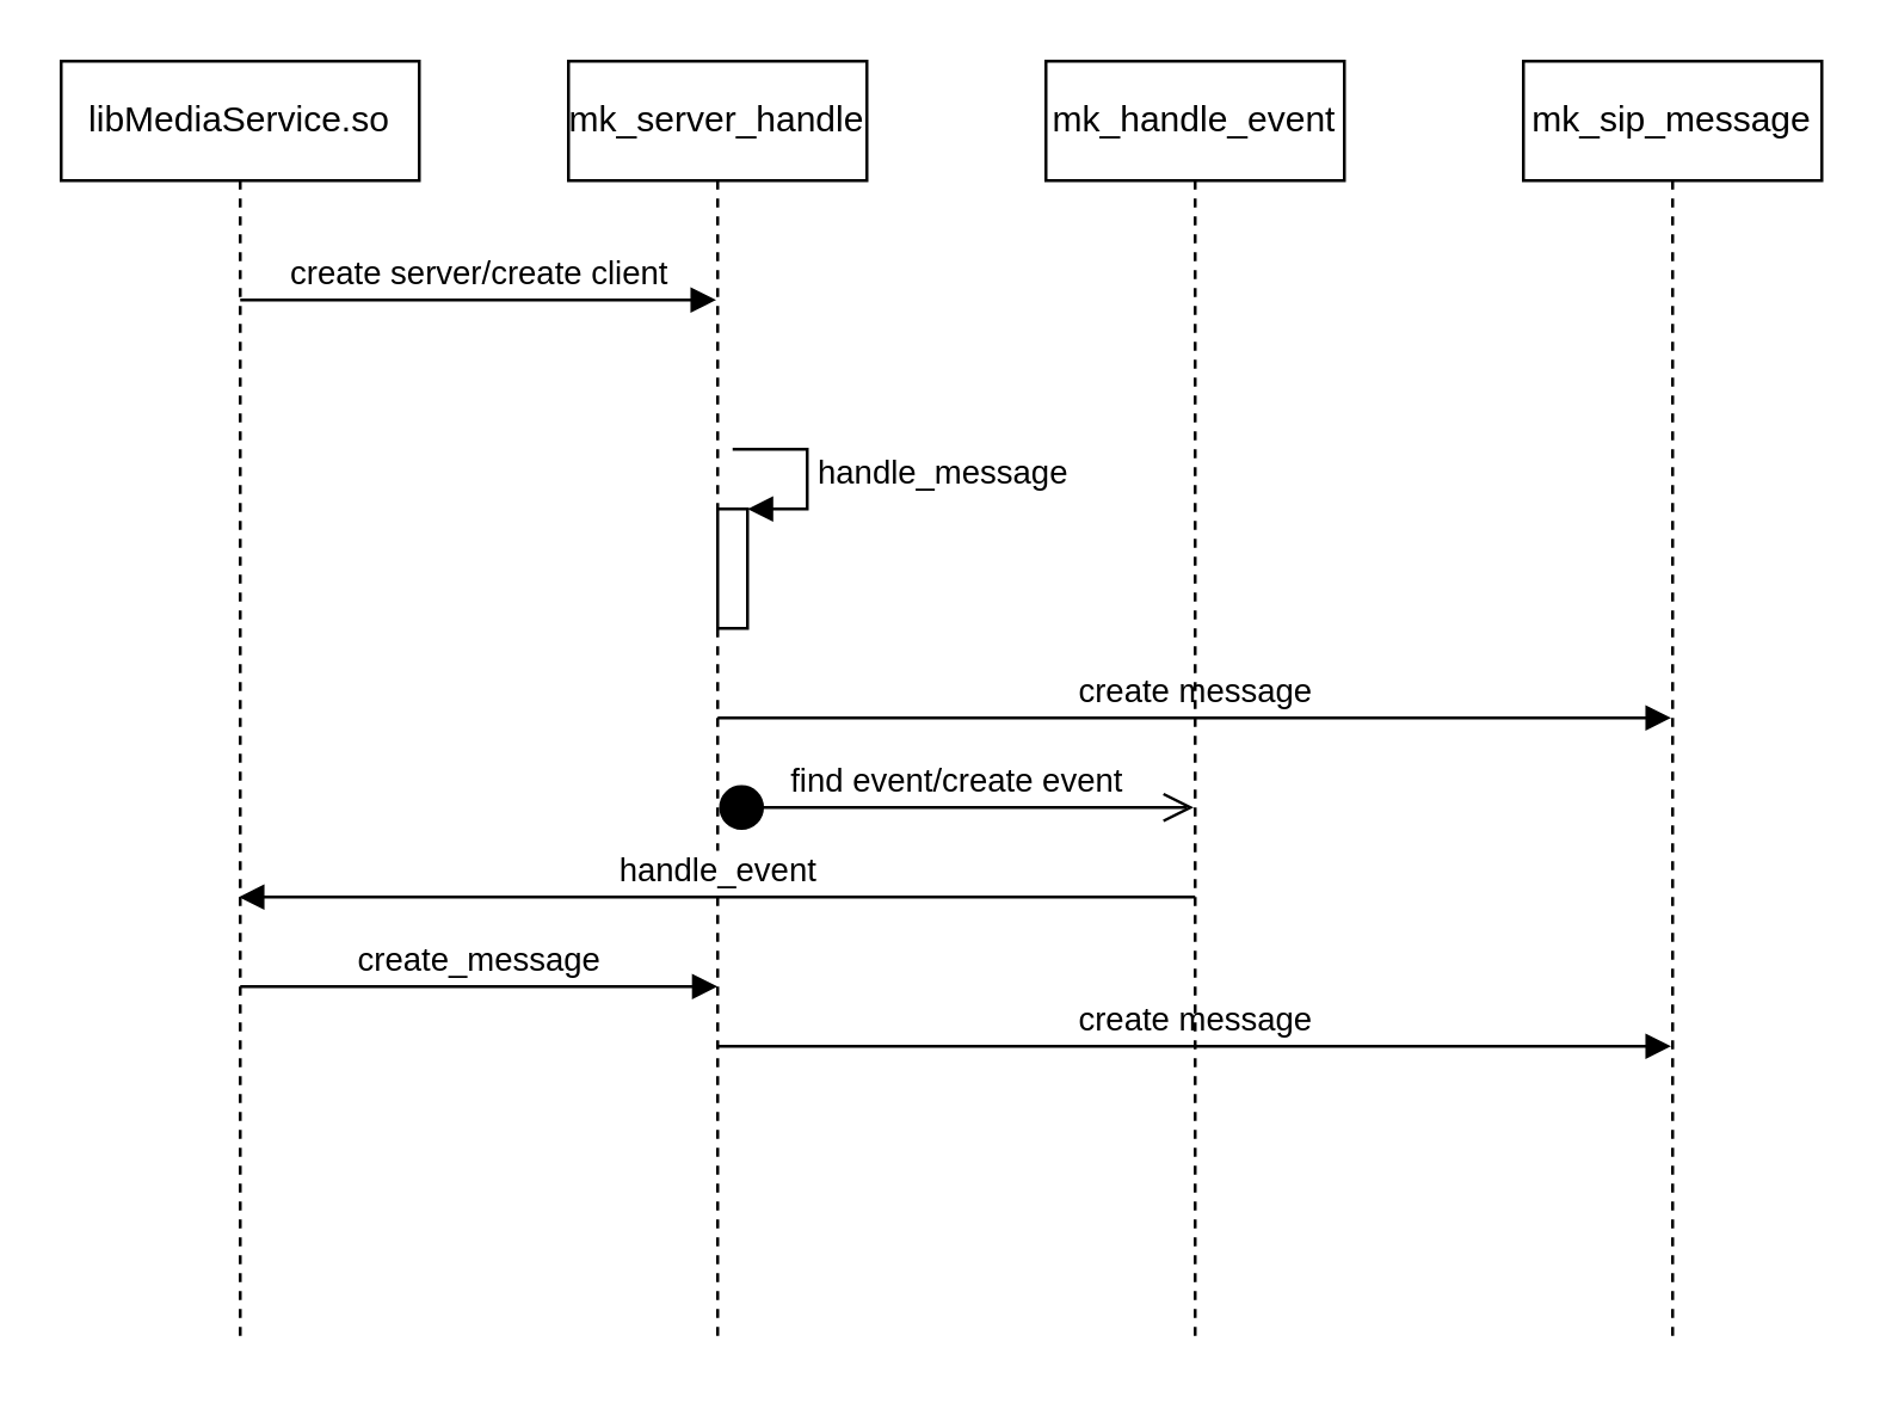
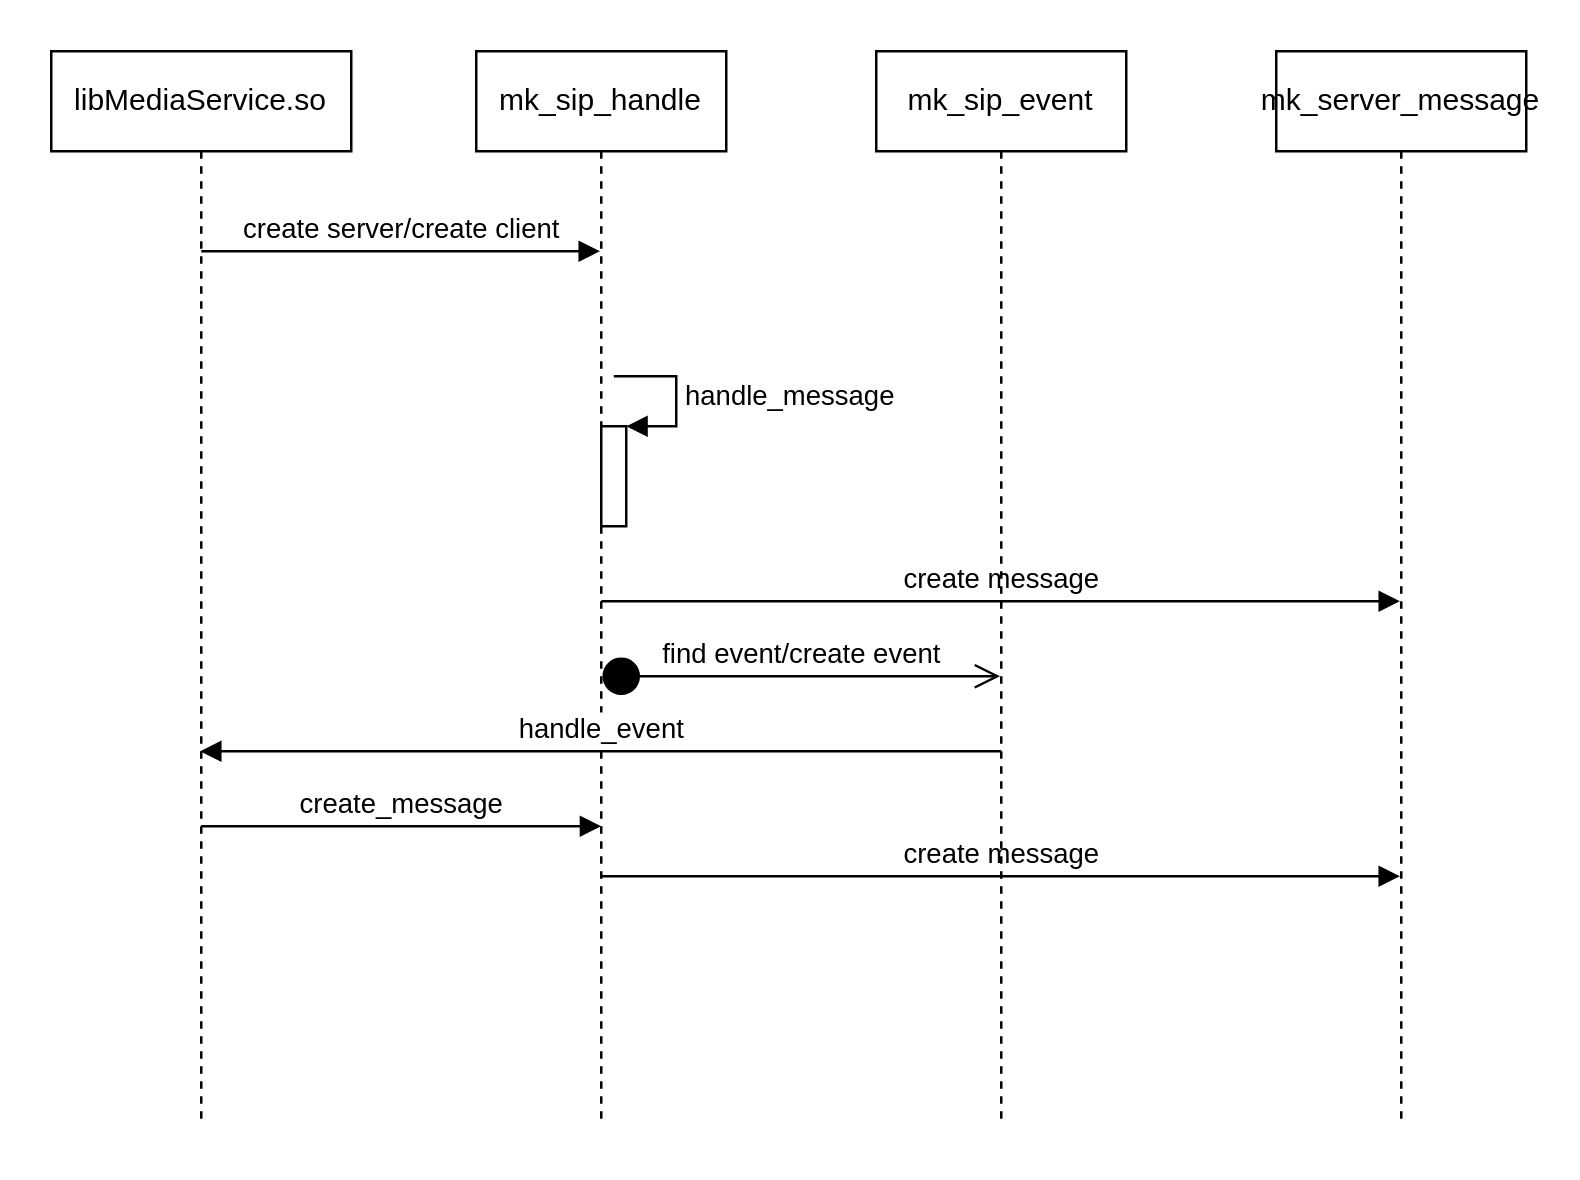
- <mxCell id="4" value="mk_server_handle" style="shape=umlLifeline;perimeter=lifelinePerimeter;whiteSpace=wrap;html=1;container=1;collapsible=0;recursiveResize=0;outlineConnect=0;" vertex="1" parent="1"><mxGeometry x="190" y="20" width="100" height="430" as="geometry" /></mxCell>
+ <mxCell id="4" value="mk_sip_handle" style="shape=umlLifeline;perimeter=lifelinePerimeter;whiteSpace=wrap;html=1;container=1;collapsible=0;recursiveResize=0;outlineConnect=0;" vertex="1" parent="1"><mxGeometry x="190" y="20" width="100" height="430" as="geometry" /></mxCell>
- <mxCell id="11" value="mk_handle_event" style="shape=umlLifeline;perimeter=lifelinePerimeter;whiteSpace=wrap;html=1;container=1;collapsible=0;recursiveResize=0;outlineConnect=0;" vertex="1" parent="1"><mxGeometry x="350" y="20" width="100" height="430" as="geometry" /></mxCell>
+ <mxCell id="11" value="mk_sip_event" style="shape=umlLifeline;perimeter=lifelinePerimeter;whiteSpace=wrap;html=1;container=1;collapsible=0;recursiveResize=0;outlineConnect=0;" vertex="1" parent="1"><mxGeometry x="350" y="20" width="100" height="430" as="geometry" /></mxCell>
- <mxCell id="10" value="mk_sip_message" style="shape=umlLifeline;perimeter=lifelinePerimeter;whiteSpace=wrap;html=1;container=1;collapsible=0;recursiveResize=0;outlineConnect=0;" vertex="1" parent="1"><mxGeometry x="510" y="20" width="100" height="430" as="geometry" /></mxCell>
+ <mxCell id="10" value="mk_server_message" style="shape=umlLifeline;perimeter=lifelinePerimeter;whiteSpace=wrap;html=1;container=1;collapsible=0;recursiveResize=0;outlineConnect=0;" vertex="1" parent="1"><mxGeometry x="510" y="20" width="100" height="430" as="geometry" /></mxCell>
